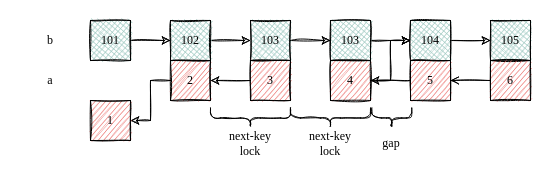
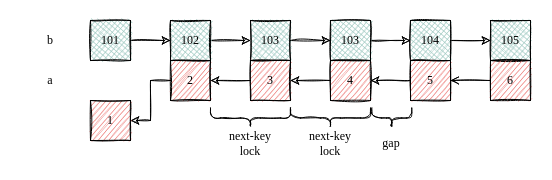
- <mxCell id="8" value="" style="edgeStyle=orthogonalEdgeStyle;rounded=0;orthogonalLoop=1;jettySize=auto;html=1;sketch=1;fontFamily=Comic Sans MS;" edge="1" parent="1" source="9" target="18"><mxGeometry relative="1" as="geometry" /></mxCell>
+ <mxCell id="8" value="" style="edgeStyle=orthogonalEdgeStyle;rounded=0;orthogonalLoop=1;jettySize=auto;html=1;sketch=1;fontFamily=Comic Sans MS;" edge="1" parent="1" source="9" target="5"><mxGeometry relative="1" as="geometry" /></mxCell>
